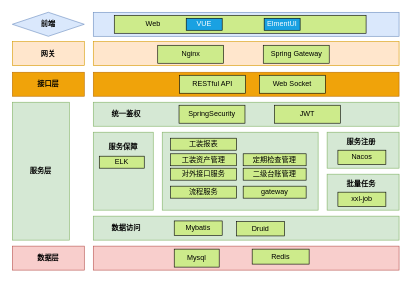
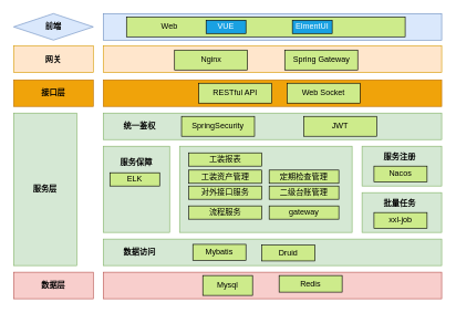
- <mxCell id="11" value="Spring Gateway" style="rounded=0;whiteSpace=wrap;html=1;fillColor=#CDEB8B;" vertex="1" parent="1"><mxGeometry x="438.5" y="75" width="110" height="30" as="geometry" /></mxCell>
+ <mxCell id="11" value="Spring Gateway" style="rounded=0;whiteSpace=wrap;html=1;fillColor=#CDEB8B;" vertex="1" parent="1"><mxGeometry x="428.5" y="75" width="110" height="30" as="geometry" /></mxCell>
- <mxCell id="19" value="SpringSecurity" style="rounded=0;whiteSpace=wrap;html=1;fillColor=#CDEB8B;" vertex="1" parent="1"><mxGeometry x="298" y="175" width="110" height="30" as="geometry" /></mxCell>
+ <mxCell id="19" value="SpringSecurity" style="rounded=0;whiteSpace=wrap;html=1;fillColor=#CDEB8B;" vertex="1" parent="1"><mxGeometry x="273" y="175" width="110" height="30" as="geometry" /></mxCell>
- <mxCell id="41" value="Mysql" style="rounded=0;whiteSpace=wrap;html=1;fillColor=#CDEB8B;" vertex="1" parent="1"><mxGeometry x="290" y="415" width="75" height="30" as="geometry" /></mxCell>
+ <mxCell id="41" value="Mysql" style="rounded=0;whiteSpace=wrap;html=1;fillColor=#CDEB8B;" vertex="1" parent="1"><mxGeometry x="305" y="415" width="75" height="30" as="geometry" /></mxCell>
